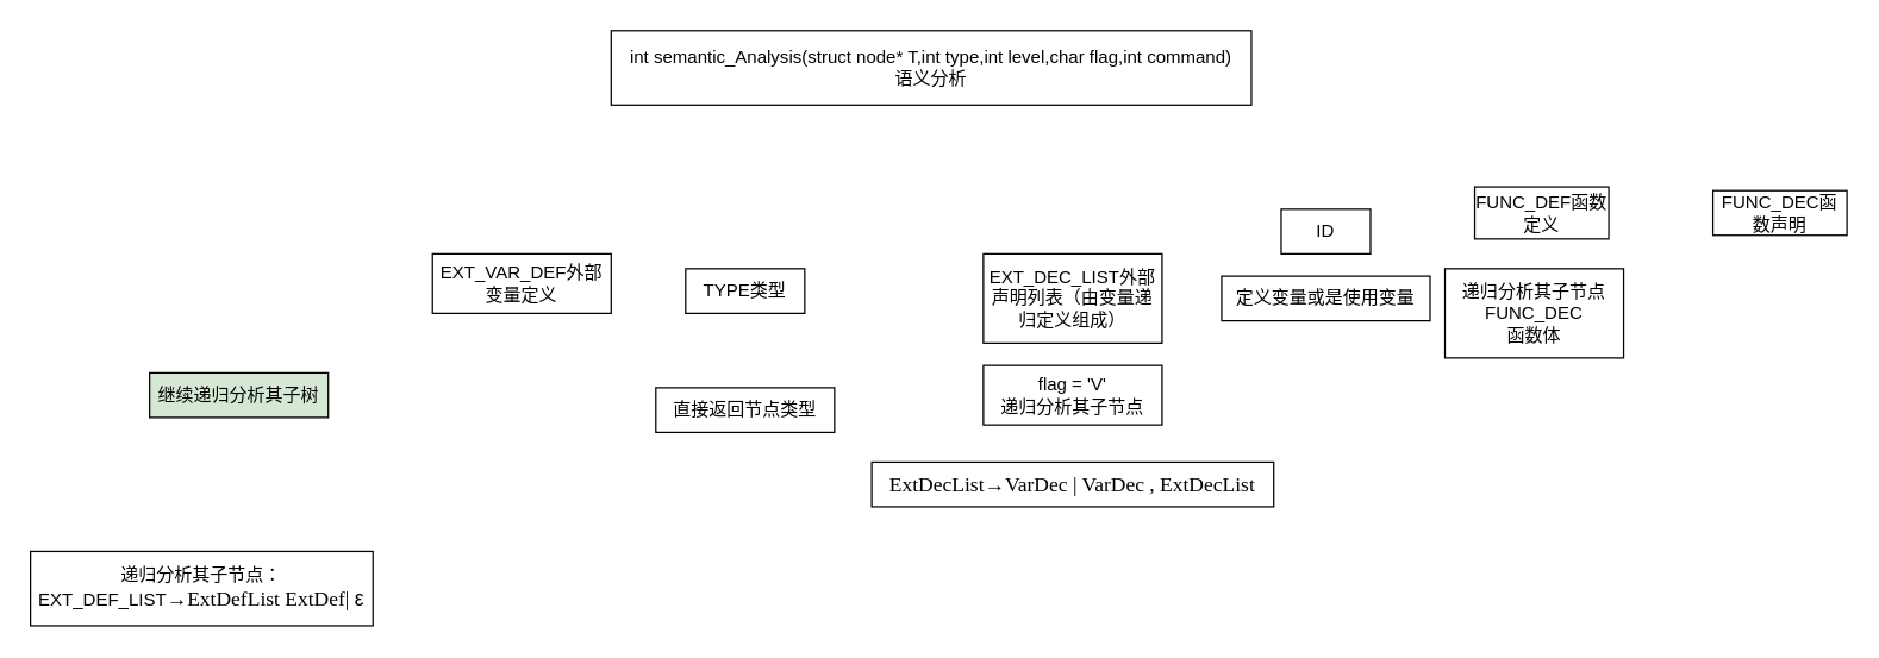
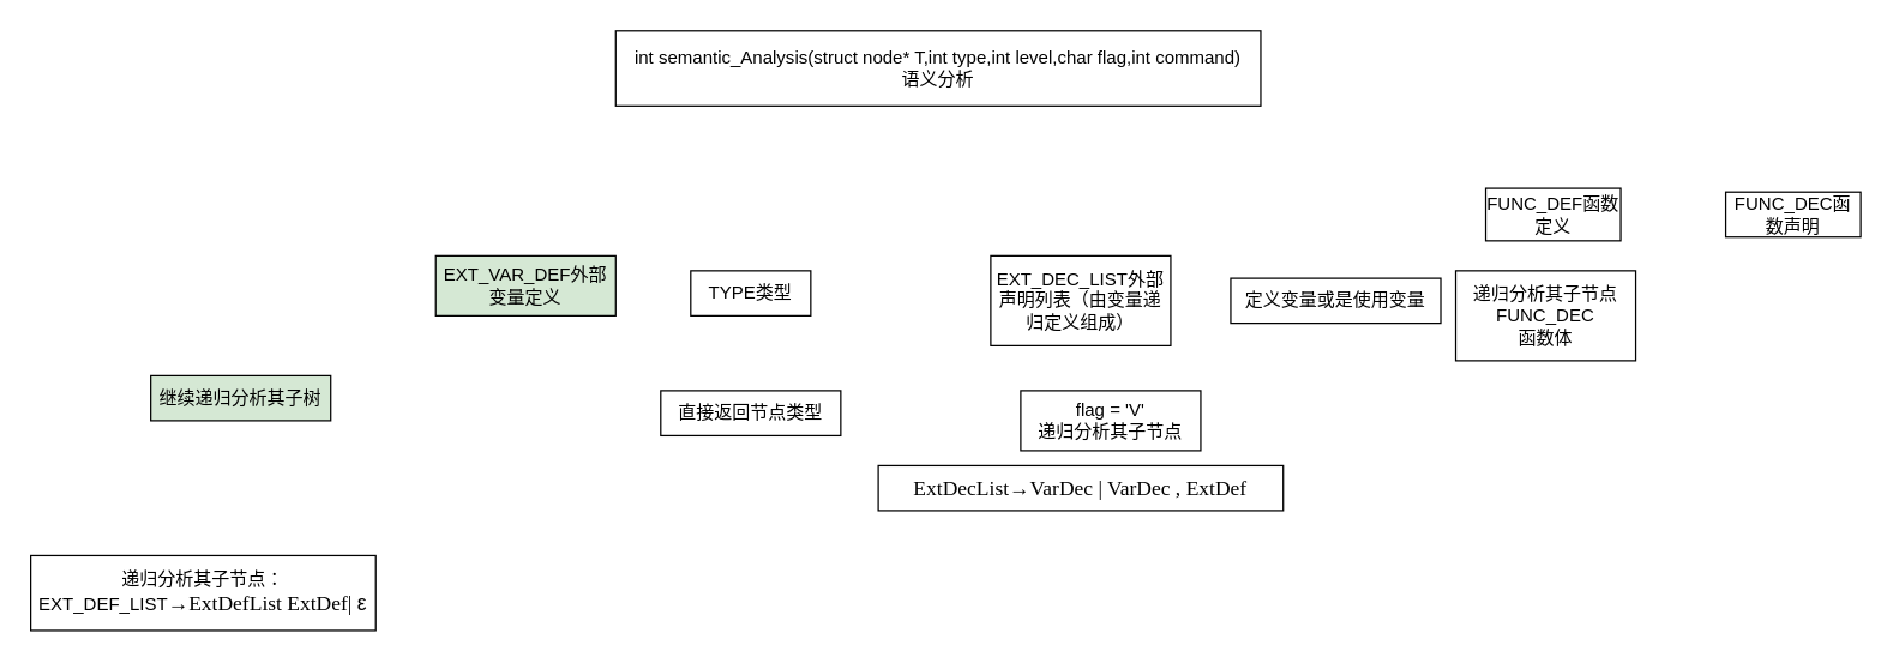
- <mxCell id="11" value="ID" style="whiteSpace=wrap;html=1;" vertex="1" parent="1"><mxGeometry x="860" y="140" width="60" height="30" as="geometry" /></mxCell>
- <mxCell id="4" value="EXT_VAR_DEF外部变量定义" style="whiteSpace=wrap;html=1;" vertex="1" parent="1"><mxGeometry x="290" y="170" width="120" height="40" as="geometry" /></mxCell>
+ <mxCell id="4" value="EXT_VAR_DEF外部变量定义" style="whiteSpace=wrap;html=1;fillColor=#d5e8d4;" vertex="1" parent="1"><mxGeometry x="290" y="170" width="120" height="40" as="geometry" /></mxCell>
- <mxCell id="10" value="flag = 'V'&lt;br&gt;递归分析其子节点" style="whiteSpace=wrap;html=1;" vertex="1" parent="1"><mxGeometry x="660" y="245" width="120" height="40" as="geometry" /></mxCell>
+ <mxCell id="10" value="flag = 'V'&lt;br&gt;递归分析其子节点" style="whiteSpace=wrap;html=1;" vertex="1" parent="1"><mxGeometry x="680" y="260" width="120" height="40" as="geometry" /></mxCell>
- <mxCell id="9" value="&lt;span lang=&quot;EN-US&quot; style=&quot;font-size: 10.5pt ; font-family: &amp;#34;times new roman&amp;#34; , serif&quot;&gt;ExtDecList&lt;/span&gt;&lt;span style=&quot;font-size: 10.5pt&quot;&gt;→&lt;/span&gt;&lt;span lang=&quot;EN-US&quot; style=&quot;font-size: 10.5pt ; font-family: &amp;#34;times new roman&amp;#34; , serif&quot;&gt;VarDec | VarDec , ExtDecList&lt;/span&gt;" style="whiteSpace=wrap;html=1;" vertex="1" parent="1"><mxGeometry x="585" y="310" width="270" height="30" as="geometry" /></mxCell>
+ <mxCell id="9" value="&lt;span lang=&quot;EN-US&quot; style=&quot;font-size: 10.5pt ; font-family: &amp;#34;times new roman&amp;#34; , serif&quot;&gt;ExtDecList&lt;/span&gt;&lt;span style=&quot;font-size: 10.5pt&quot;&gt;→&lt;/span&gt;&lt;span lang=&quot;EN-US&quot; style=&quot;font-size: 10.5pt ; font-family: &amp;#34;times new roman&amp;#34; , serif&quot;&gt;VarDec | VarDec , ExtDef&lt;/span&gt;" style="whiteSpace=wrap;html=1;" vertex="1" parent="1"><mxGeometry x="585" y="310" width="270" height="30" as="geometry" /></mxCell>
